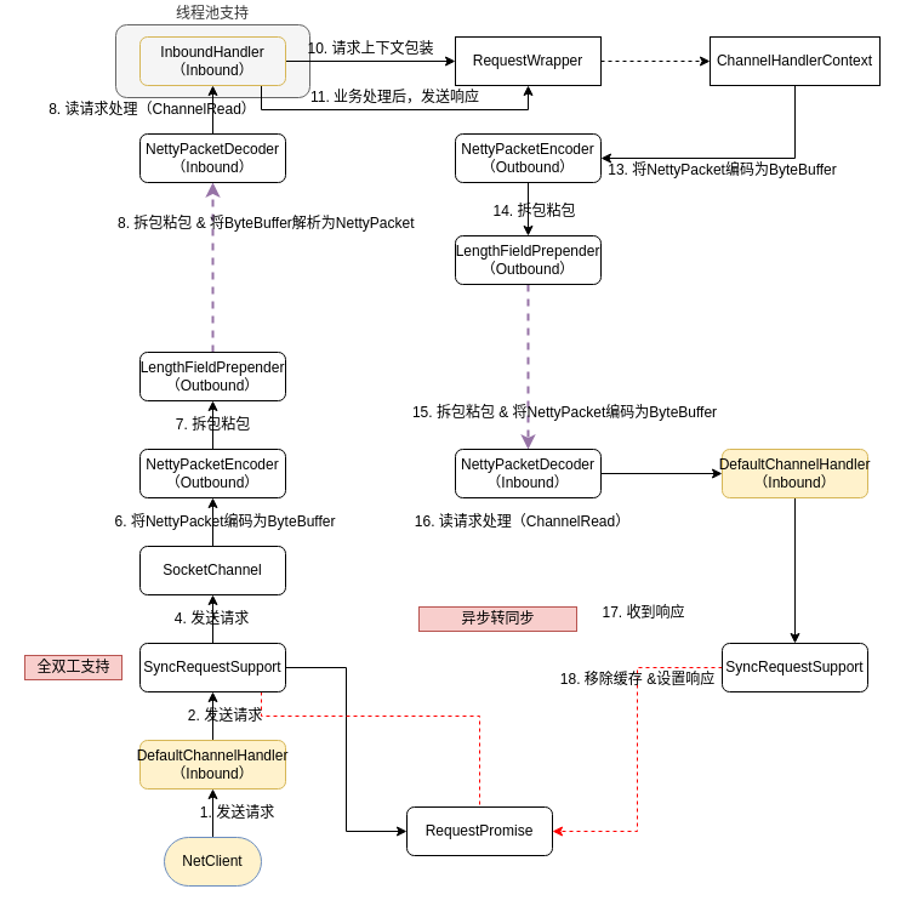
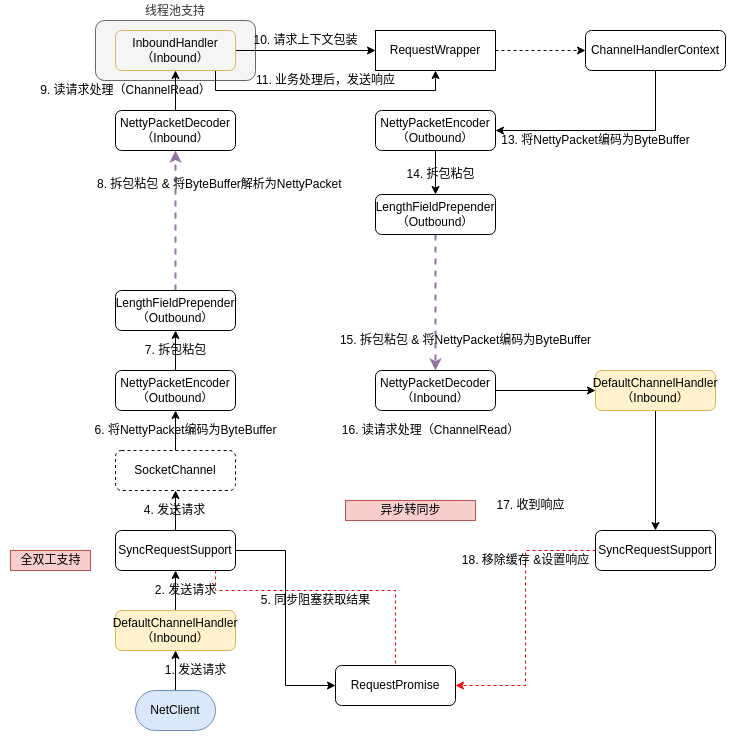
- <mxCell id="36" value="&lt;span&gt;ChannelHandlerContext&lt;/span&gt;" style="whiteSpace=wrap;html=1;rounded=0;" vertex="1" parent="1"><mxGeometry x="585" y="30" width="140" height="40" as="geometry" /></mxCell>
+ <mxCell id="36" value="&lt;span&gt;ChannelHandlerContext&lt;/span&gt;" style="rounded=1;whiteSpace=wrap;html=1;" vertex="1" parent="1"><mxGeometry x="585" y="30" width="140" height="40" as="geometry" /></mxCell>
- <mxCell id="30" value="8. 读请求处理（ChannelRead）" style="text;html=1;align=center;verticalAlign=middle;resizable=0;points=[];autosize=1;strokeColor=none;fillColor=none;" vertex="1" parent="1"><mxGeometry x="30" y="80" width="190" height="20" as="geometry" /></mxCell>
+ <mxCell id="30" value="9. 读请求处理（ChannelRead）" style="text;html=1;align=center;verticalAlign=middle;resizable=0;points=[];autosize=1;strokeColor=none;fillColor=none;" vertex="1" parent="1"><mxGeometry x="30" y="80" width="190" height="20" as="geometry" /></mxCell>
- <mxCell id="15" value="SocketChannel" style="rounded=1;whiteSpace=wrap;html=1;" vertex="1" parent="1"><mxGeometry x="115" y="450" width="120" height="40" as="geometry" /></mxCell>
+ <mxCell id="15" value="SocketChannel" style="rounded=1;whiteSpace=wrap;html=1;dashed=1;" vertex="1" parent="1"><mxGeometry x="115" y="450" width="120" height="40" as="geometry" /></mxCell>
- <mxCell id="53" value="全双工支持" style="text;html=1;align=center;verticalAlign=middle;resizable=0;points=[];autosize=1;strokeColor=#b85450;fillColor=#f8cecc;" vertex="1" parent="1"><mxGeometry x="20" y="540" width="80" height="20" as="geometry" /></mxCell>
+ <mxCell id="53" value="全双工支持" style="text;html=1;align=center;verticalAlign=middle;resizable=0;points=[];autosize=1;strokeColor=#b85450;fillColor=#f8cecc;" vertex="1" parent="1"><mxGeometry x="10" y="550" width="80" height="20" as="geometry" /></mxCell>
+ <mxCell id="17" value="5. 同步阻塞获取结果" style="text;html=1;align=center;verticalAlign=middle;resizable=0;points=[];autosize=1;" vertex="1" parent="1"><mxGeometry x="255" y="590" width="120" height="20" as="geometry" /></mxCell>
- <mxCell id="4" value="NetClient" style="rounded=1;whiteSpace=wrap;html=1;fillColor=#fff2cc;strokeColor=#6c8ebf;arcSize=50;" vertex="1" parent="1"><mxGeometry x="135" y="690" width="80" height="40" as="geometry" /></mxCell>
+ <mxCell id="4" value="NetClient" style="rounded=1;whiteSpace=wrap;html=1;fillColor=#dae8fc;strokeColor=#6c8ebf;arcSize=50;" vertex="1" parent="1"><mxGeometry x="135" y="690" width="80" height="40" as="geometry" /></mxCell>
